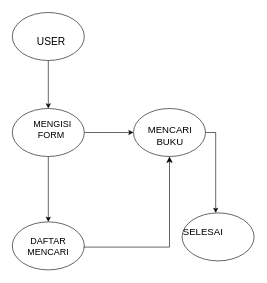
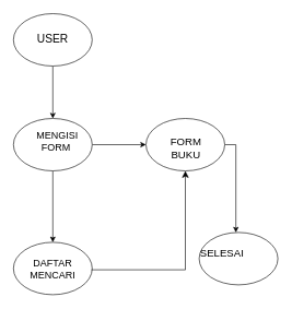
- <mxCell id="4" value="USER" style="text;html=1;strokeColor=none;fillColor=none;align=center;verticalAlign=middle;whiteSpace=wrap;rounded=0;fontSize=17;" vertex="1" parent="1"><mxGeometry x="55" y="55" width="60" height="30" as="geometry" /></mxCell>
+ <mxCell id="4" value="USER" style="text;html=1;strokeColor=none;fillColor=none;align=center;verticalAlign=middle;whiteSpace=wrap;rounded=0;fontSize=17;" vertex="1" parent="1"><mxGeometry x="50" y="45" width="60" height="30" as="geometry" /></mxCell>
- <mxCell id="13" value="MENCARI BUKU" style="text;html=1;strokeColor=none;fillColor=none;align=center;verticalAlign=middle;whiteSpace=wrap;rounded=0;fontSize=16;" vertex="1" parent="1"><mxGeometry x="253" y="176" width="60" height="97" as="geometry" /></mxCell>
+ <mxCell id="13" value="FORM BUKU" style="text;html=1;strokeColor=none;fillColor=none;align=center;verticalAlign=middle;whiteSpace=wrap;rounded=0;fontSize=16;" vertex="1" parent="1"><mxGeometry x="253" y="176" width="60" height="97" as="geometry" /></mxCell>
